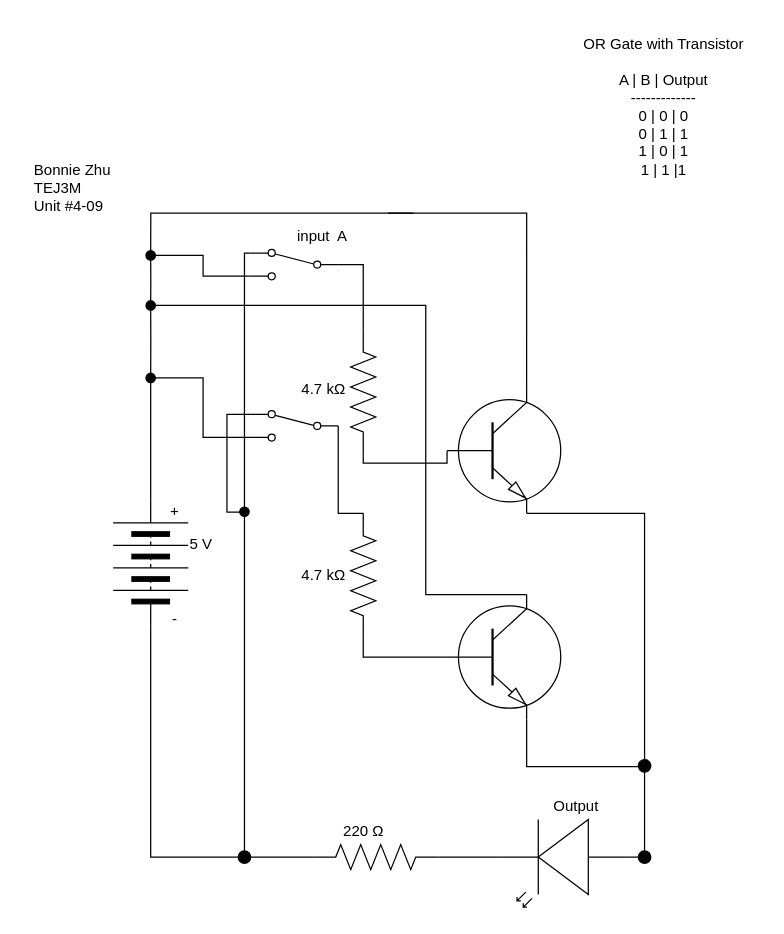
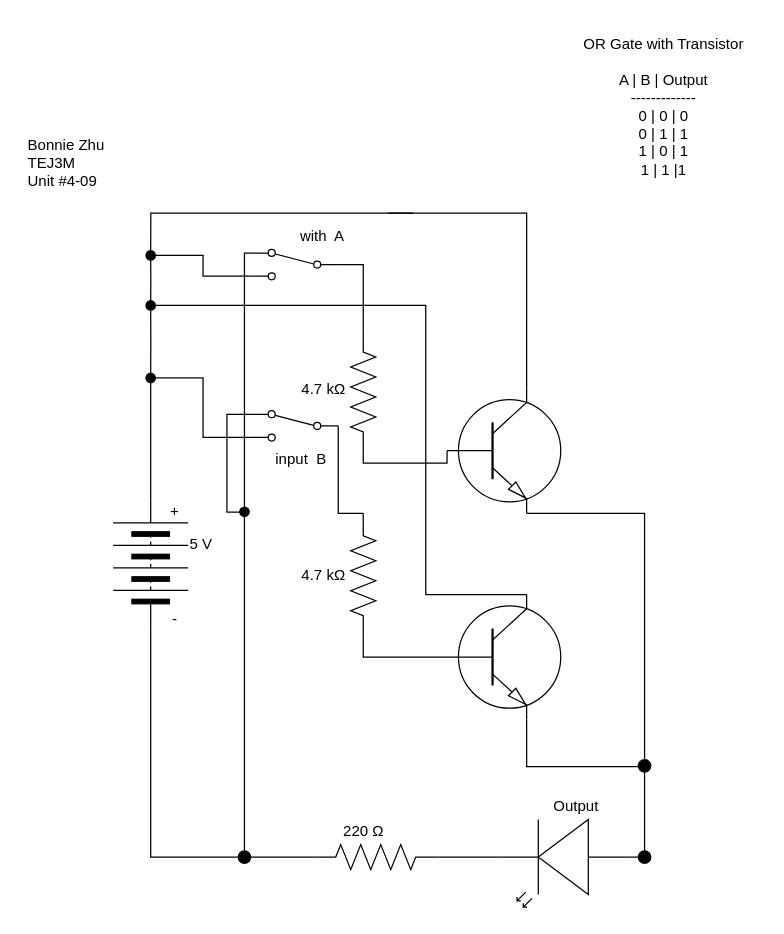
- <mxCell id="12" value="Bonnie Zhu&lt;br&gt;TEJ3M&lt;br&gt;Unit #4-09" style="text;html=1;align=left;verticalAlign=middle;resizable=0;points=[];autosize=1;strokeColor=none;fillColor=none;" parent="1" vertex="1"><mxGeometry x="25" y="120" width="80" height="60" as="geometry" /></mxCell>
+ <mxCell id="12" value="Bonnie Zhu&lt;br&gt;TEJ3M&lt;br&gt;Unit #4-09" style="text;html=1;align=left;verticalAlign=middle;resizable=0;points=[];autosize=1;strokeColor=none;fillColor=none;" parent="1" vertex="1"><mxGeometry x="20" y="100" width="80" height="60" as="geometry" /></mxCell>
- <mxCell id="27" value="input&amp;nbsp; A" style="text;html=1;align=center;verticalAlign=middle;resizable=0;points=[];autosize=1;strokeColor=none;fillColor=none;labelBackgroundColor=none;" parent="1" vertex="1"><mxGeometry x="227.25" y="173.5" width="60" height="30" as="geometry" /></mxCell>
+ <mxCell id="27" value="with&amp;nbsp; A" style="text;html=1;align=center;verticalAlign=middle;resizable=0;points=[];autosize=1;strokeColor=none;fillColor=none;labelBackgroundColor=none;" parent="1" vertex="1"><mxGeometry x="227.25" y="173.5" width="60" height="30" as="geometry" /></mxCell>
+ <mxCell id="43" value="input&amp;nbsp; B" style="text;html=1;align=center;verticalAlign=middle;resizable=0;points=[];autosize=1;strokeColor=none;fillColor=none;labelBackgroundColor=none;" parent="1" vertex="1"><mxGeometry x="210" y="352.27" width="60" height="30" as="geometry" /></mxCell>
